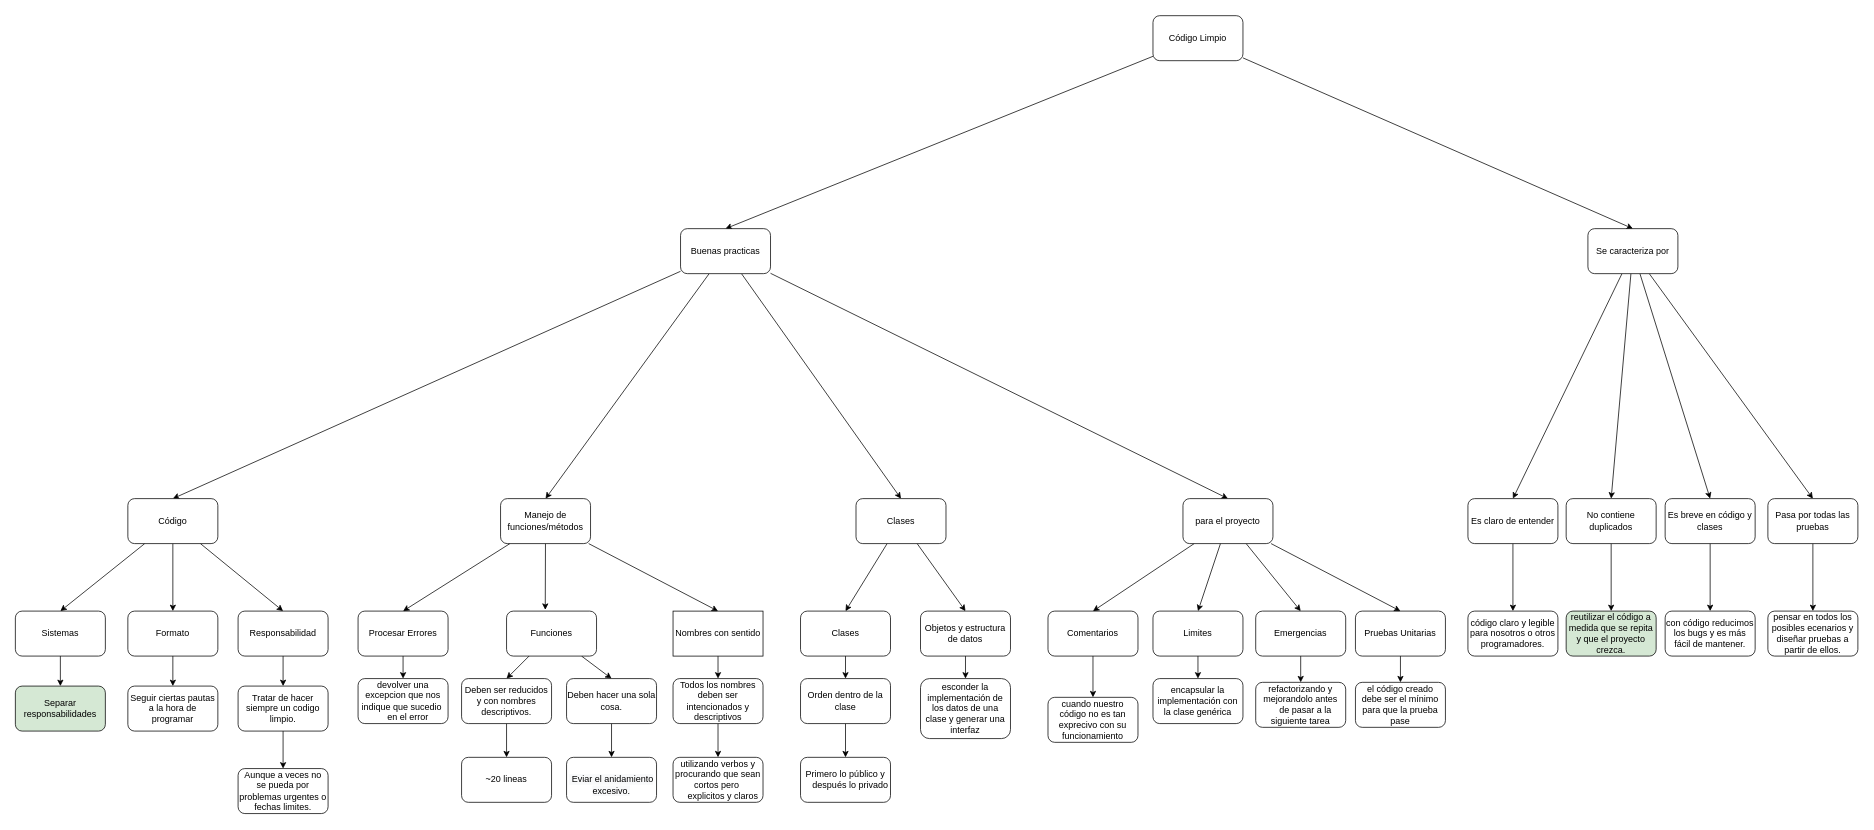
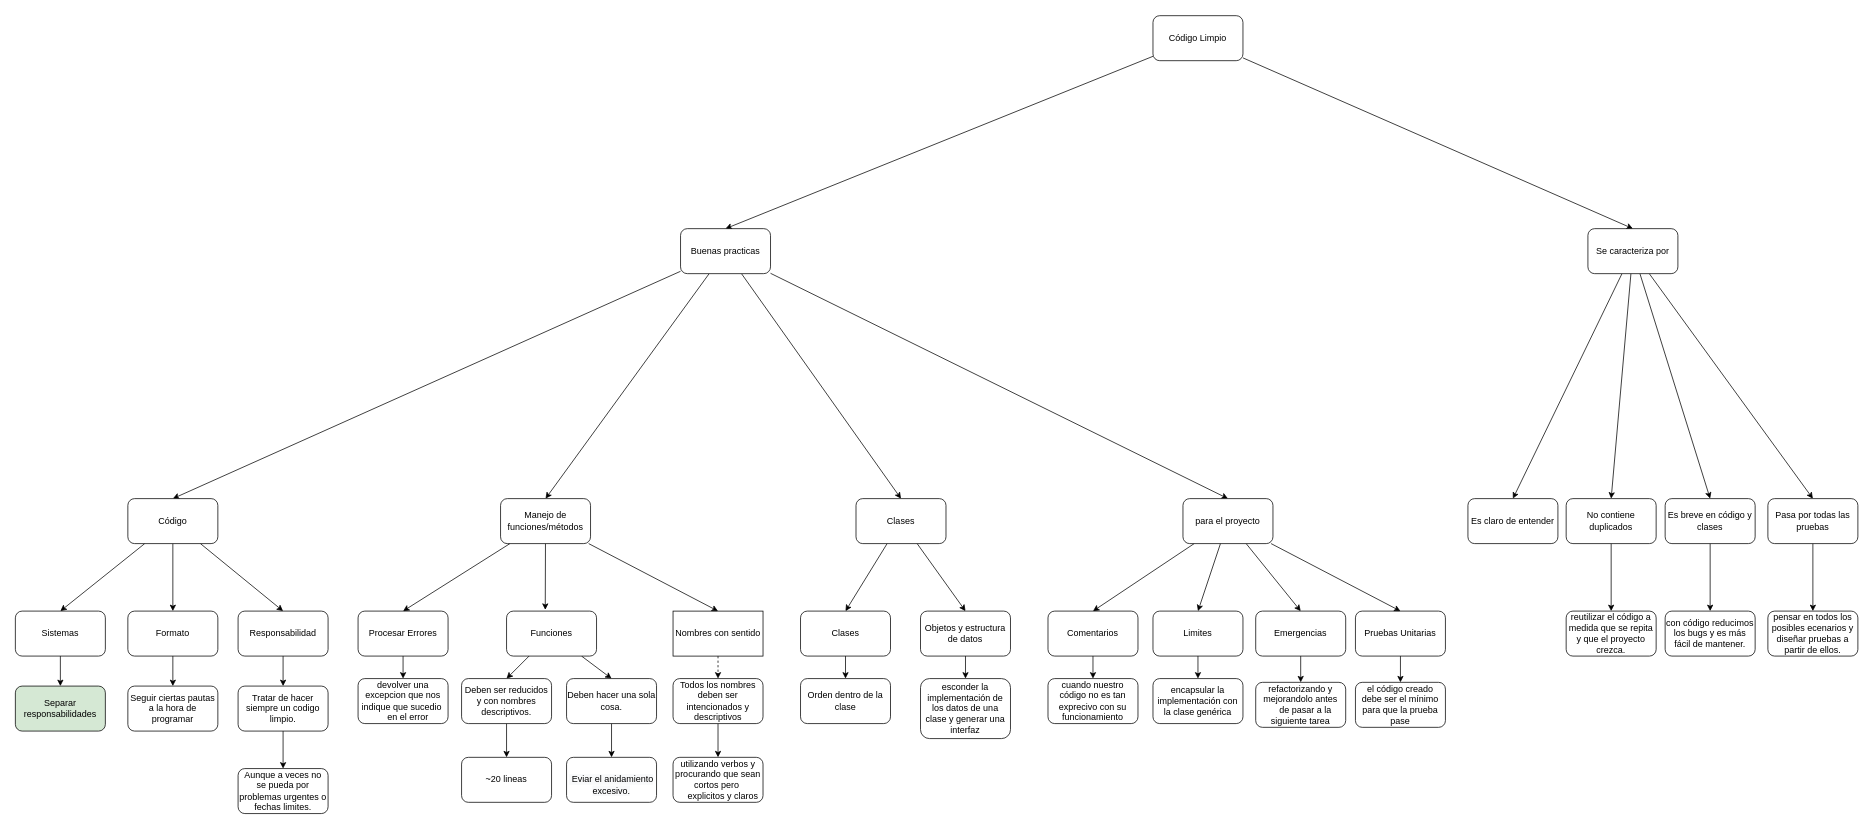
- <mxCell id="15" style="edgeStyle=none;rounded=0;orthogonalLoop=1;jettySize=auto;html=1;exitX=0.5;exitY=1;exitDx=0;exitDy=0;entryX=0.5;entryY=0;entryDx=0;entryDy=0;" edge="1" parent="1" source="16" target="23"><mxGeometry relative="1" as="geometry" /></mxCell>
- <mxCell id="23" value="código claro y legible para nosotros o otros programadores." style="rounded=1;whiteSpace=wrap;html=1;" vertex="1" parent="1"><mxGeometry x="1957" y="814" width="120" height="60" as="geometry" /></mxCell>
- <mxCell id="24" value="reutilizar el código a medida que se repita y que el proyecto crezca." style="rounded=1;whiteSpace=wrap;html=1;fillColor=#d5e8d4;" vertex="1" parent="1"><mxGeometry x="2088" y="814" width="120" height="60" as="geometry" /></mxCell>
+ <mxCell id="24" value="reutilizar el código a medida que se repita y que el proyecto crezca." style="rounded=1;whiteSpace=wrap;html=1;" vertex="1" parent="1"><mxGeometry x="2088" y="814" width="120" height="60" as="geometry" /></mxCell>
- <mxCell id="32" style="edgeStyle=none;rounded=0;orthogonalLoop=1;jettySize=auto;html=1;entryX=0.5;entryY=0;entryDx=0;entryDy=0;" edge="1" parent="1" source="33" target="35"><mxGeometry relative="1" as="geometry" /></mxCell>
+ <mxCell id="32" style="edgeStyle=none;rounded=0;orthogonalLoop=1;jettySize=auto;html=1;entryX=0.5;entryY=0;entryDx=0;entryDy=0;dashed=1;" edge="1" parent="1" source="33" target="35"><mxGeometry relative="1" as="geometry" /></mxCell>
- <mxCell id="48" value="cuando nuestro código no es tan exprecivo con su funcionamiento" style="rounded=1;whiteSpace=wrap;html=1;" vertex="1" parent="1"><mxGeometry x="1397" y="929" width="120" height="60" as="geometry" /></mxCell>
+ <mxCell id="48" value="cuando nuestro código no es tan exprecivo con su funcionamiento" style="rounded=1;whiteSpace=wrap;html=1;" vertex="1" parent="1"><mxGeometry x="1397" y="904" width="120" height="60" as="geometry" /></mxCell>
- <mxCell id="66" style="edgeStyle=none;rounded=0;orthogonalLoop=1;jettySize=auto;html=1;entryX=0.5;entryY=0;entryDx=0;entryDy=0;" edge="1" parent="1" source="67" target="68"><mxGeometry relative="1" as="geometry" /></mxCell>
- <mxCell id="68" value="&lt;div&gt;Primero lo público y&lt;/div&gt;&lt;div&gt;&amp;nbsp; &amp;nbsp; después lo privado&lt;/div&gt;" style="rounded=1;whiteSpace=wrap;html=1;" vertex="1" parent="1"><mxGeometry x="1067" y="1009" width="120" height="60" as="geometry" /></mxCell>
